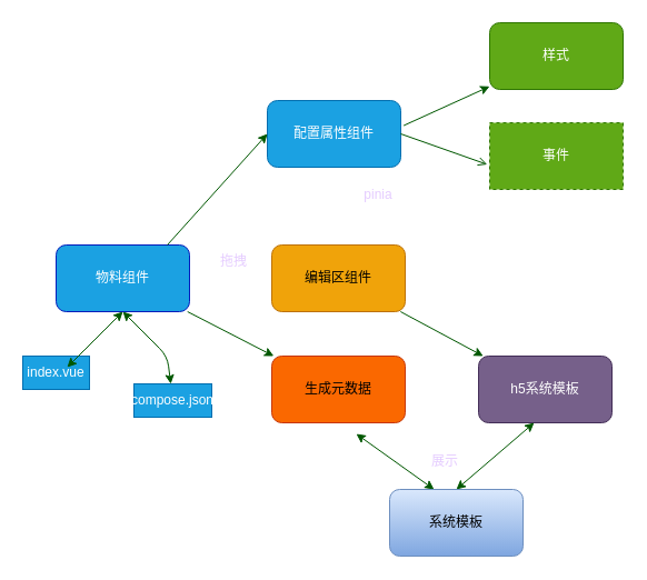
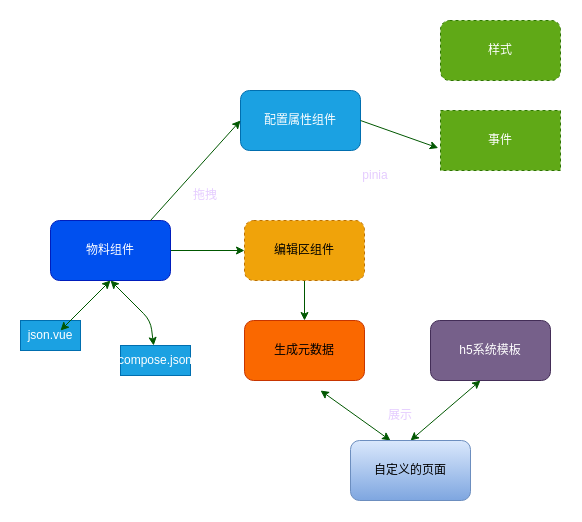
- <mxCell id="13" value="样式" style="whiteSpace=wrap;html=1;rounded=1;fillColor=#60a917;fontColor=#ffffff;strokeColor=#2D7600;" parent="1" vertex="1"><mxGeometry x="440" y="20" width="120" height="60" as="geometry" /></mxCell>
+ <mxCell id="13" value="样式" style="whiteSpace=wrap;html=1;rounded=1;fillColor=#60a917;fontColor=#ffffff;strokeColor=#2D7600;dashed=1;" parent="1" vertex="1"><mxGeometry x="440" y="20" width="120" height="60" as="geometry" /></mxCell>
- <mxCell id="4" value="" style="edgeStyle=none;html=1;exitX=1.022;exitY=0.375;exitDx=0;exitDy=0;exitPerimeter=0;fillColor=#008a00;strokeColor=#005700;" parent="1" source="5" target="13" edge="1"><mxGeometry relative="1" as="geometry"><mxPoint x="370" y="110" as="sourcePoint" /></mxGeometry></mxCell>
- <mxCell id="15" value="" style="endArrow=open;html=1;exitX=1;exitY=0.5;exitDx=0;exitDy=0;entryX=-0.019;entryY=0.625;entryDx=0;entryDy=0;entryPerimeter=0;fillColor=#008a00;strokeColor=#005700;" parent="1" source="5" target="14" edge="1"><mxGeometry width="50" height="50" relative="1" as="geometry"><mxPoint x="380" y="190" as="sourcePoint" /><mxPoint x="430" y="140" as="targetPoint" /></mxGeometry></mxCell>
+ <mxCell id="15" value="" style="endArrow=classic;html=1;exitX=1;exitY=0.5;exitDx=0;exitDy=0;entryX=-0.019;entryY=0.625;entryDx=0;entryDy=0;entryPerimeter=0;fillColor=#008a00;strokeColor=#005700;" parent="1" source="5" target="14" edge="1"><mxGeometry width="50" height="50" relative="1" as="geometry"><mxPoint x="380" y="190" as="sourcePoint" /><mxPoint x="430" y="140" as="targetPoint" /></mxGeometry></mxCell>
- <mxCell id="22" value="pinia" style="text;html=1;strokeColor=none;fillColor=none;align=center;verticalAlign=middle;whiteSpace=wrap;rounded=0;fontColor=#E5CCFF;" vertex="1" parent="1"><mxGeometry x="310" y="160" width="60" height="30" as="geometry" /></mxCell>
+ <mxCell id="22" value="pinia" style="text;html=1;strokeColor=none;fillColor=none;align=center;verticalAlign=middle;whiteSpace=wrap;rounded=0;fontColor=#E5CCFF;" vertex="1" parent="1"><mxGeometry x="345" y="160" width="60" height="30" as="geometry" /></mxCell>
- <mxCell id="21" value="拖拽" style="text;html=1;align=center;verticalAlign=middle;whiteSpace=wrap;rounded=0;fontColor=#E5CCFF;" vertex="1" parent="1"><mxGeometry x="180" y="220" width="60" height="30" as="geometry" /></mxCell>
+ <mxCell id="21" value="拖拽" style="text;html=1;align=center;verticalAlign=middle;whiteSpace=wrap;rounded=0;fontColor=#E5CCFF;" vertex="1" parent="1"><mxGeometry x="175" y="180" width="60" height="30" as="geometry" /></mxCell>
- <mxCell id="7" value="物料组件&lt;br&gt;" style="whiteSpace=wrap;html=1;rounded=1;fillColor=#1ba1e2;strokeColor=#001DBC;fontColor=#ffffff;" parent="1" vertex="1"><mxGeometry x="50" y="220" width="120" height="60" as="geometry" /></mxCell>
+ <mxCell id="7" value="物料组件&lt;br&gt;" style="whiteSpace=wrap;html=1;rounded=1;fillColor=#0050ef;strokeColor=#001DBC;fontColor=#ffffff;" parent="1" vertex="1"><mxGeometry x="50" y="220" width="120" height="60" as="geometry" /></mxCell>
- <mxCell id="3" value="编辑区组件" style="whiteSpace=wrap;html=1;rounded=1;fillColor=#f0a30a;fontColor=#000000;strokeColor=#BD7000;" parent="1" vertex="1"><mxGeometry x="244" y="220" width="120" height="60" as="geometry" /></mxCell>
+ <mxCell id="3" value="编辑区组件" style="whiteSpace=wrap;html=1;rounded=1;fillColor=#f0a30a;fontColor=#000000;strokeColor=#BD7000;dashed=1;" parent="1" vertex="1"><mxGeometry x="244" y="220" width="120" height="60" as="geometry" /></mxCell>
- <mxCell id="6" value="" style="edgeStyle=none;html=1;fillColor=#008a00;strokeColor=#005700;" parent="1" source="7" target="8" edge="1"><mxGeometry relative="1" as="geometry" /></mxCell>
+ <mxCell id="6" value="" style="edgeStyle=none;html=1;fillColor=#008a00;strokeColor=#005700;" parent="1" source="7" target="3" edge="1"><mxGeometry relative="1" as="geometry" /></mxCell>
- <mxCell id="2" value="" style="edgeStyle=none;html=1;fillColor=#008a00;strokeColor=#005700;" parent="1" source="3" target="9" edge="1"><mxGeometry relative="1" as="geometry" /></mxCell>
+ <mxCell id="2" value="" style="edgeStyle=none;html=1;fillColor=#008a00;strokeColor=#005700;" parent="1" source="3" target="8" edge="1"><mxGeometry relative="1" as="geometry" /></mxCell>
- <mxCell id="17" value="index.vue" style="text;html=1;strokeColor=#006EAF;fillColor=#1ba1e2;align=center;verticalAlign=middle;whiteSpace=wrap;rounded=0;fontColor=#ffffff;" parent="1" vertex="1"><mxGeometry x="20" y="320" width="60" height="30" as="geometry" /></mxCell>
+ <mxCell id="17" value="json.vue" style="text;html=1;strokeColor=#006EAF;fillColor=#1ba1e2;align=center;verticalAlign=middle;whiteSpace=wrap;rounded=0;fontColor=#ffffff;" parent="1" vertex="1"><mxGeometry x="20" y="320" width="60" height="30" as="geometry" /></mxCell>
- <mxCell id="12" value="系统模板" style="rounded=1;whiteSpace=wrap;html=1;fillColor=#dae8fc;strokeColor=#6c8ebf;gradientColor=#7ea6e0;" parent="1" vertex="1"><mxGeometry x="350" y="440" width="120" height="60" as="geometry" /></mxCell>
+ <mxCell id="12" value="自定义的页面" style="rounded=1;whiteSpace=wrap;html=1;fillColor=#dae8fc;strokeColor=#6c8ebf;gradientColor=#7ea6e0;" parent="1" vertex="1"><mxGeometry x="350" y="440" width="120" height="60" as="geometry" /></mxCell>
